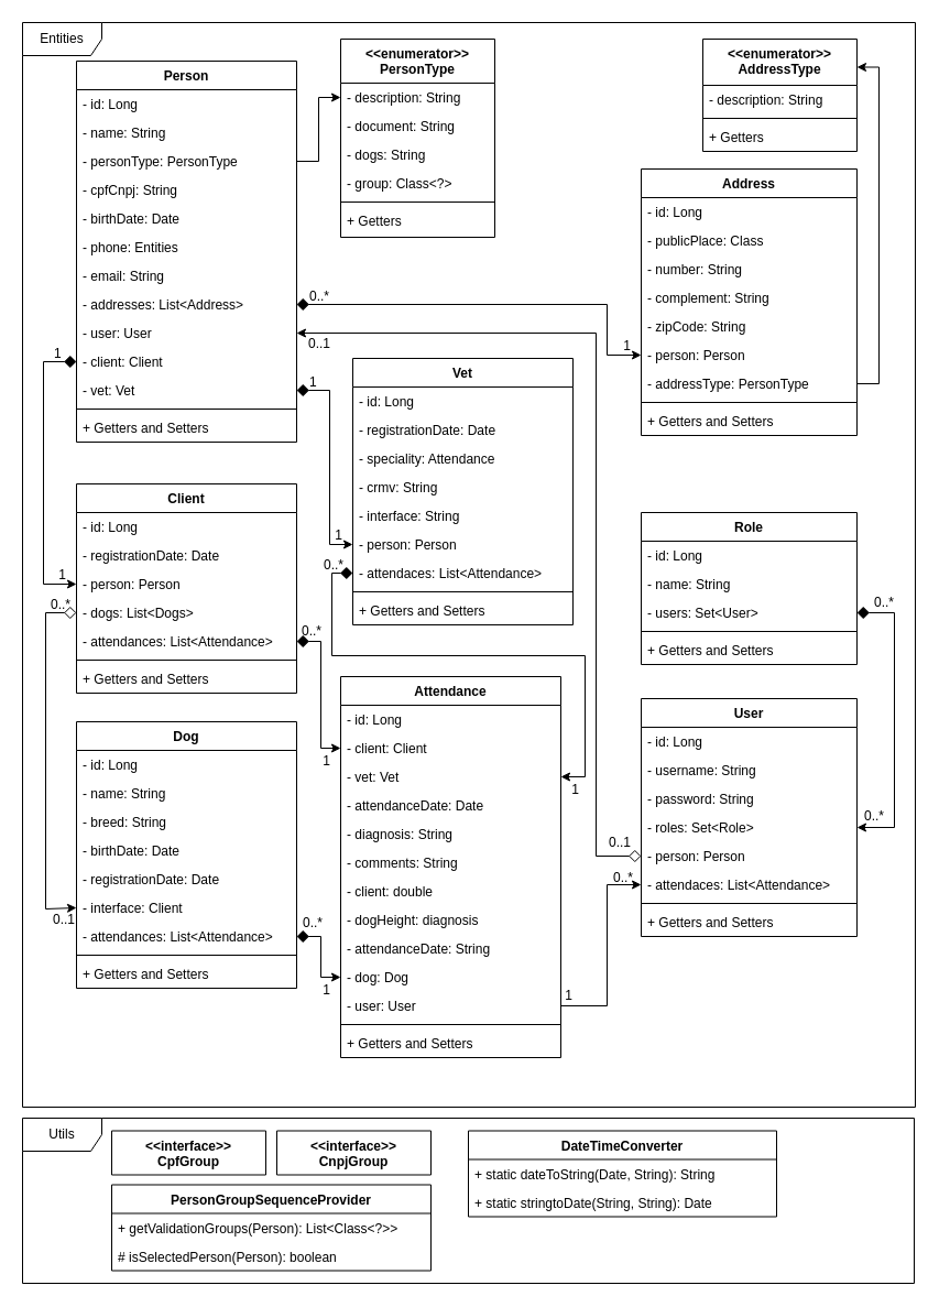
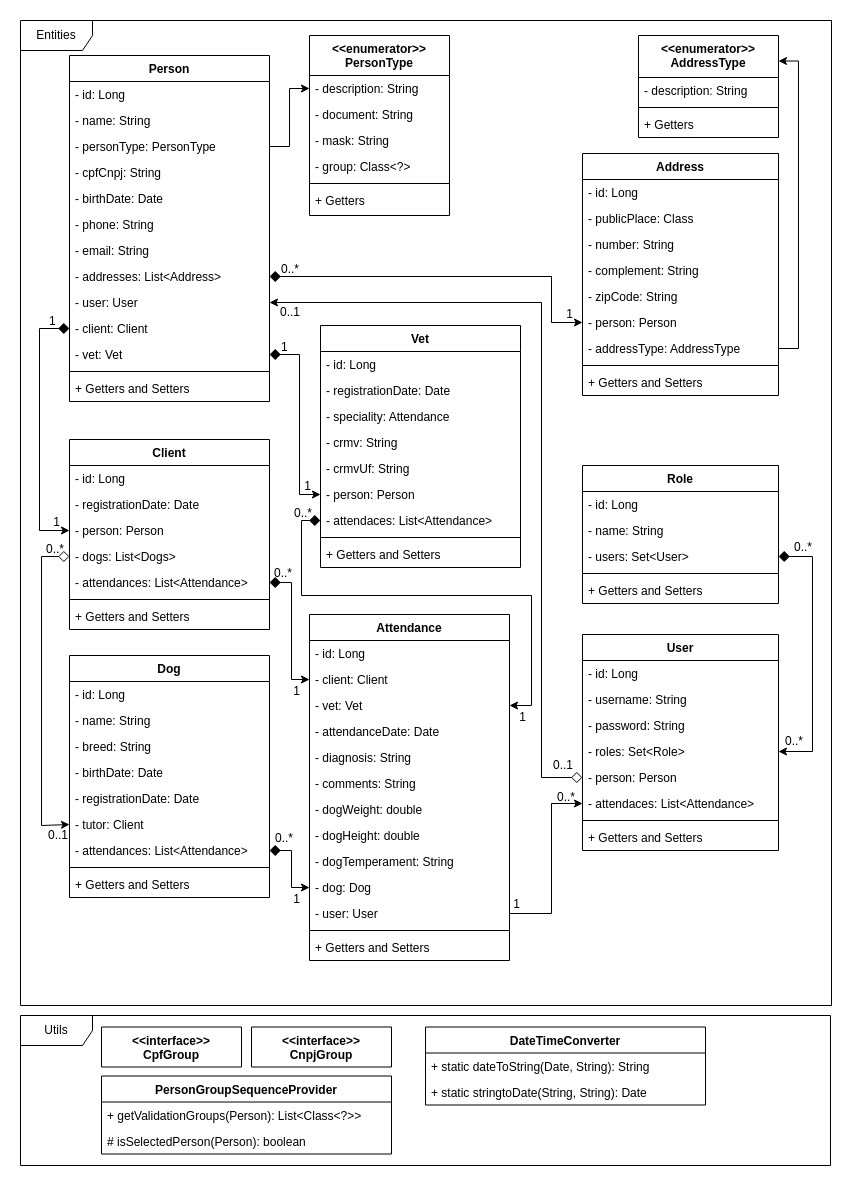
- <mxCell id="40" value="- dogs: String" style="text;align=left;verticalAlign=top;spacingLeft=4;spacingRight=4;overflow=hidden;rotatable=0;points=[[0,0.5],[1,0.5]];portConstraint=eastwest;" parent="37" vertex="1"><mxGeometry y="92" width="140" height="26" as="geometry" /></mxCell>
+ <mxCell id="40" value="- mask: String" style="text;align=left;verticalAlign=top;spacingLeft=4;spacingRight=4;overflow=hidden;rotatable=0;points=[[0,0.5],[1,0.5]];portConstraint=eastwest;" parent="37" vertex="1"><mxGeometry y="92" width="140" height="26" as="geometry" /></mxCell>
- <mxCell id="11" value="- phone: Entities" style="text;align=left;verticalAlign=top;spacingLeft=4;spacingRight=4;overflow=hidden;rotatable=0;points=[[0,0.5],[1,0.5]];portConstraint=eastwest;rounded=0;shadow=0;html=0;" parent="5" vertex="1"><mxGeometry y="156" width="200" height="26" as="geometry" /></mxCell>
+ <mxCell id="11" value="- phone: String" style="text;align=left;verticalAlign=top;spacingLeft=4;spacingRight=4;overflow=hidden;rotatable=0;points=[[0,0.5],[1,0.5]];portConstraint=eastwest;rounded=0;shadow=0;html=0;" parent="5" vertex="1"><mxGeometry y="156" width="200" height="26" as="geometry" /></mxCell>
- <mxCell id="26" value="- addressType: PersonType" style="text;align=left;verticalAlign=top;spacingLeft=4;spacingRight=4;overflow=hidden;rotatable=0;points=[[0,0.5],[1,0.5]];portConstraint=eastwest;rounded=0;shadow=0;html=0;" parent="19" vertex="1"><mxGeometry y="182" width="196" height="26" as="geometry" /></mxCell>
+ <mxCell id="26" value="- addressType: AddressType" style="text;align=left;verticalAlign=top;spacingLeft=4;spacingRight=4;overflow=hidden;rotatable=0;points=[[0,0.5],[1,0.5]];portConstraint=eastwest;rounded=0;shadow=0;html=0;" parent="19" vertex="1"><mxGeometry y="182" width="196" height="26" as="geometry" /></mxCell>
- <mxCell id="58" value="- interface: String" style="text;align=left;verticalAlign=top;spacingLeft=4;spacingRight=4;overflow=hidden;rotatable=0;points=[[0,0.5],[1,0.5]];portConstraint=eastwest;rounded=0;shadow=0;html=0;" parent="53" vertex="1"><mxGeometry y="130" width="200" height="26" as="geometry" /></mxCell>
+ <mxCell id="58" value="- crmvUf: String" style="text;align=left;verticalAlign=top;spacingLeft=4;spacingRight=4;overflow=hidden;rotatable=0;points=[[0,0.5],[1,0.5]];portConstraint=eastwest;rounded=0;shadow=0;html=0;" parent="53" vertex="1"><mxGeometry y="130" width="200" height="26" as="geometry" /></mxCell>
- <mxCell id="89" value="- client: double" style="text;align=left;verticalAlign=top;spacingLeft=4;spacingRight=4;overflow=hidden;rotatable=0;points=[[0,0.5],[1,0.5]];portConstraint=eastwest;rounded=0;shadow=0;html=0;" parent="82" vertex="1"><mxGeometry y="182" width="200" height="26" as="geometry" /></mxCell>
+ <mxCell id="89" value="- dogWeight: double" style="text;align=left;verticalAlign=top;spacingLeft=4;spacingRight=4;overflow=hidden;rotatable=0;points=[[0,0.5],[1,0.5]];portConstraint=eastwest;rounded=0;shadow=0;html=0;" parent="82" vertex="1"><mxGeometry y="182" width="200" height="26" as="geometry" /></mxCell>
- <mxCell id="75" value="- interface: Client" style="text;align=left;verticalAlign=top;spacingLeft=4;spacingRight=4;overflow=hidden;rotatable=0;points=[[0,0.5],[1,0.5]];portConstraint=eastwest;rounded=0;shadow=0;html=0;" parent="69" vertex="1"><mxGeometry y="156" width="200" height="26" as="geometry" /></mxCell>
+ <mxCell id="75" value="- tutor: Client" style="text;align=left;verticalAlign=top;spacingLeft=4;spacingRight=4;overflow=hidden;rotatable=0;points=[[0,0.5],[1,0.5]];portConstraint=eastwest;rounded=0;shadow=0;html=0;" parent="69" vertex="1"><mxGeometry y="156" width="200" height="26" as="geometry" /></mxCell>
- <mxCell id="90" value="- dogHeight: diagnosis" style="text;align=left;verticalAlign=top;spacingLeft=4;spacingRight=4;overflow=hidden;rotatable=0;points=[[0,0.5],[1,0.5]];portConstraint=eastwest;rounded=0;shadow=0;html=0;" parent="82" vertex="1"><mxGeometry y="208" width="200" height="26" as="geometry" /></mxCell>
+ <mxCell id="90" value="- dogHeight: double" style="text;align=left;verticalAlign=top;spacingLeft=4;spacingRight=4;overflow=hidden;rotatable=0;points=[[0,0.5],[1,0.5]];portConstraint=eastwest;rounded=0;shadow=0;html=0;" parent="82" vertex="1"><mxGeometry y="208" width="200" height="26" as="geometry" /></mxCell>
- <mxCell id="91" value="- attendanceDate: String" style="text;align=left;verticalAlign=top;spacingLeft=4;spacingRight=4;overflow=hidden;rotatable=0;points=[[0,0.5],[1,0.5]];portConstraint=eastwest;rounded=0;shadow=0;html=0;" parent="82" vertex="1"><mxGeometry y="234" width="200" height="26" as="geometry" /></mxCell>
+ <mxCell id="91" value="- dogTemperament: String" style="text;align=left;verticalAlign=top;spacingLeft=4;spacingRight=4;overflow=hidden;rotatable=0;points=[[0,0.5],[1,0.5]];portConstraint=eastwest;rounded=0;shadow=0;html=0;" parent="82" vertex="1"><mxGeometry y="234" width="200" height="26" as="geometry" /></mxCell>
